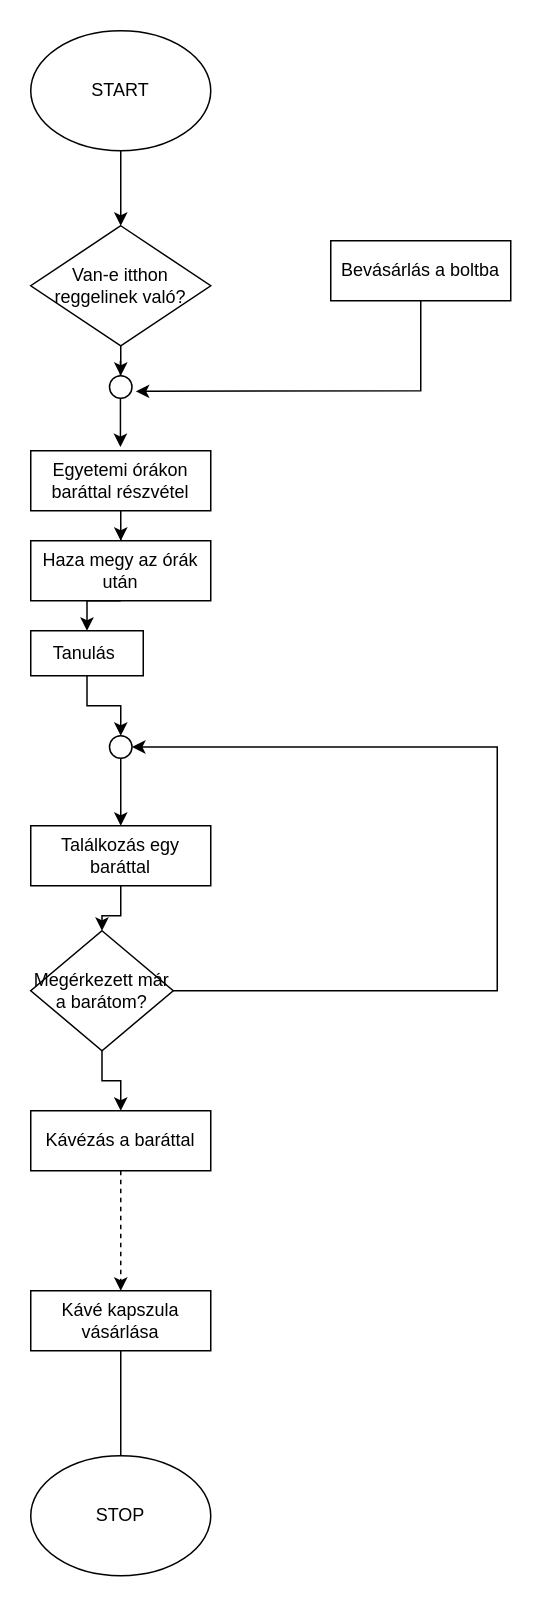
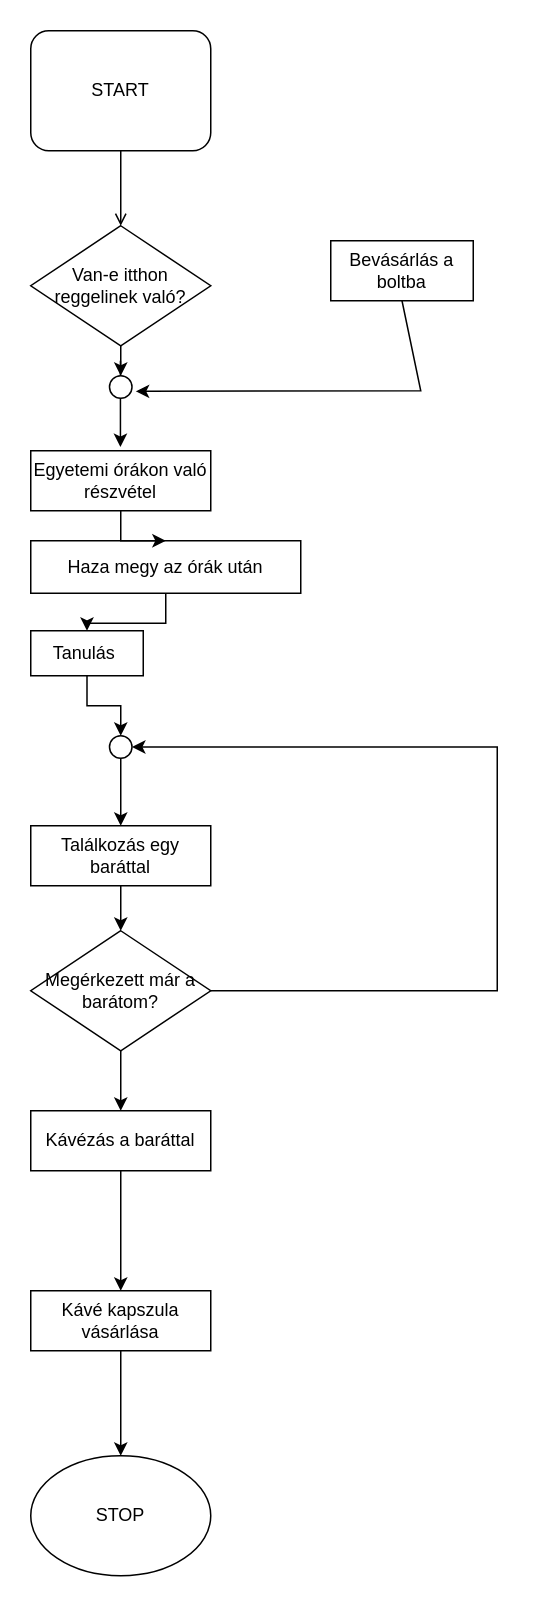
- <mxCell id="3" value="START" style="ellipse;whiteSpace=wrap;html=1;" parent="1" vertex="1"><mxGeometry x="20" y="20" width="120" height="80" as="geometry" /></mxCell>
+ <mxCell id="3" value="START" style="whiteSpace=wrap;html=1;rounded=1;" parent="1" vertex="1"><mxGeometry x="20" y="20" width="120" height="80" as="geometry" /></mxCell>
- <mxCell id="2" value="" style="edgeStyle=orthogonalEdgeStyle;rounded=0;orthogonalLoop=1;jettySize=auto;html=1;" parent="1" source="3" target="7" edge="1"><mxGeometry relative="1" as="geometry"><Array as="points"><mxPoint x="80" y="130" /><mxPoint x="80" y="130" /></Array></mxGeometry></mxCell>
+ <mxCell id="2" value="" style="edgeStyle=orthogonalEdgeStyle;rounded=0;orthogonalLoop=1;jettySize=auto;html=1;endArrow=open;" parent="1" source="3" target="7" edge="1"><mxGeometry relative="1" as="geometry"><Array as="points"><mxPoint x="80" y="130" /><mxPoint x="80" y="130" /></Array></mxGeometry></mxCell>
- <mxCell id="6" value="Bevásárlás a boltba" style="rounded=0;whiteSpace=wrap;html=1;" parent="1" vertex="1"><mxGeometry x="220" y="160" width="120" height="40" as="geometry" /></mxCell>
+ <mxCell id="6" value="Bevásárlás a boltba" style="rounded=0;whiteSpace=wrap;html=1;" parent="1" vertex="1"><mxGeometry x="220" y="160" width="95" height="40" as="geometry" /></mxCell>
- <mxCell id="18" value="Egyetemi órákon baráttal részvétel" style="rounded=0;whiteSpace=wrap;html=1;" parent="1" vertex="1"><mxGeometry x="20" y="300" width="120" height="40" as="geometry" /></mxCell>
+ <mxCell id="18" value="Egyetemi órákon való részvétel" style="rounded=0;whiteSpace=wrap;html=1;" parent="1" vertex="1"><mxGeometry x="20" y="300" width="120" height="40" as="geometry" /></mxCell>
- <mxCell id="16" value="Haza megy az órák után" style="rounded=0;whiteSpace=wrap;html=1;" parent="1" vertex="1"><mxGeometry x="20" y="360" width="120" height="40" as="geometry" /></mxCell>
+ <mxCell id="16" value="Haza megy az órák után" style="rounded=0;whiteSpace=wrap;html=1;" parent="1" vertex="1"><mxGeometry x="20" y="360" width="180" height="35" as="geometry" /></mxCell>
- <mxCell id="24" value="Megérkezett már a barátom?" style="rhombus;whiteSpace=wrap;html=1;" parent="1" vertex="1"><mxGeometry x="20" y="620" width="95" height="80" as="geometry" /></mxCell>
+ <mxCell id="24" value="Megérkezett már a barátom?" style="rhombus;whiteSpace=wrap;html=1;" parent="1" vertex="1"><mxGeometry x="20" y="620" width="120" height="80" as="geometry" /></mxCell>
- <mxCell id="19" value="" style="edgeStyle=orthogonalEdgeStyle;rounded=0;orthogonalLoop=1;jettySize=auto;html=1;dashed=1;" parent="1" source="20" target="22" edge="1"><mxGeometry relative="1" as="geometry" /></mxCell>
+ <mxCell id="19" value="" style="edgeStyle=orthogonalEdgeStyle;rounded=0;orthogonalLoop=1;jettySize=auto;html=1;" parent="1" source="20" target="22" edge="1"><mxGeometry relative="1" as="geometry" /></mxCell>
- <mxCell id="21" value="" style="edgeStyle=orthogonalEdgeStyle;rounded=0;orthogonalLoop=1;jettySize=auto;html=1;endArrow=none;" parent="1" source="22" target="4" edge="1"><mxGeometry relative="1" as="geometry" /></mxCell>
+ <mxCell id="21" value="" style="edgeStyle=orthogonalEdgeStyle;rounded=0;orthogonalLoop=1;jettySize=auto;html=1;" parent="1" source="22" target="4" edge="1"><mxGeometry relative="1" as="geometry" /></mxCell>
